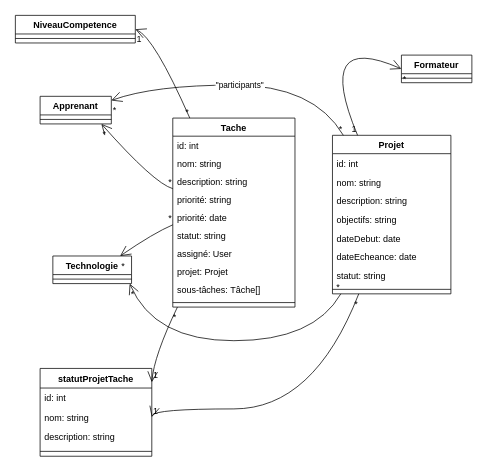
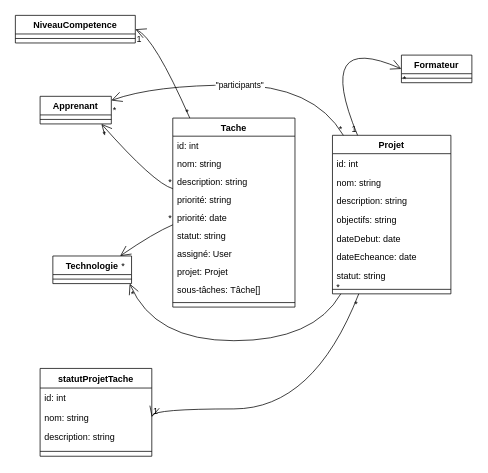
- <mxCell id="56" value="" style="curved=1;startArrow=none;endArrow=open;endSize=12;exitX=0.038;exitY=1.0;entryX=1.003;entryY=0.155;rounded=0;" edge="1" parent="1" source="15" target="26"><mxGeometry relative="1" as="geometry"><Array as="points"><mxPoint x="205" y="474" /></Array></mxGeometry></mxCell>
- <mxCell id="57" value="*" style="edgeLabel;resizable=0;labelBackgroundColor=none;fontSize=12;align=right;verticalAlign=top;" vertex="1" parent="56"><mxGeometry x="-1" relative="1" as="geometry" /></mxCell>
- <mxCell id="58" value="1" style="edgeLabel;resizable=0;labelBackgroundColor=none;fontSize=12;align=left;verticalAlign=bottom;" vertex="1" parent="56"><mxGeometry x="1" relative="1" as="geometry" /></mxCell>
